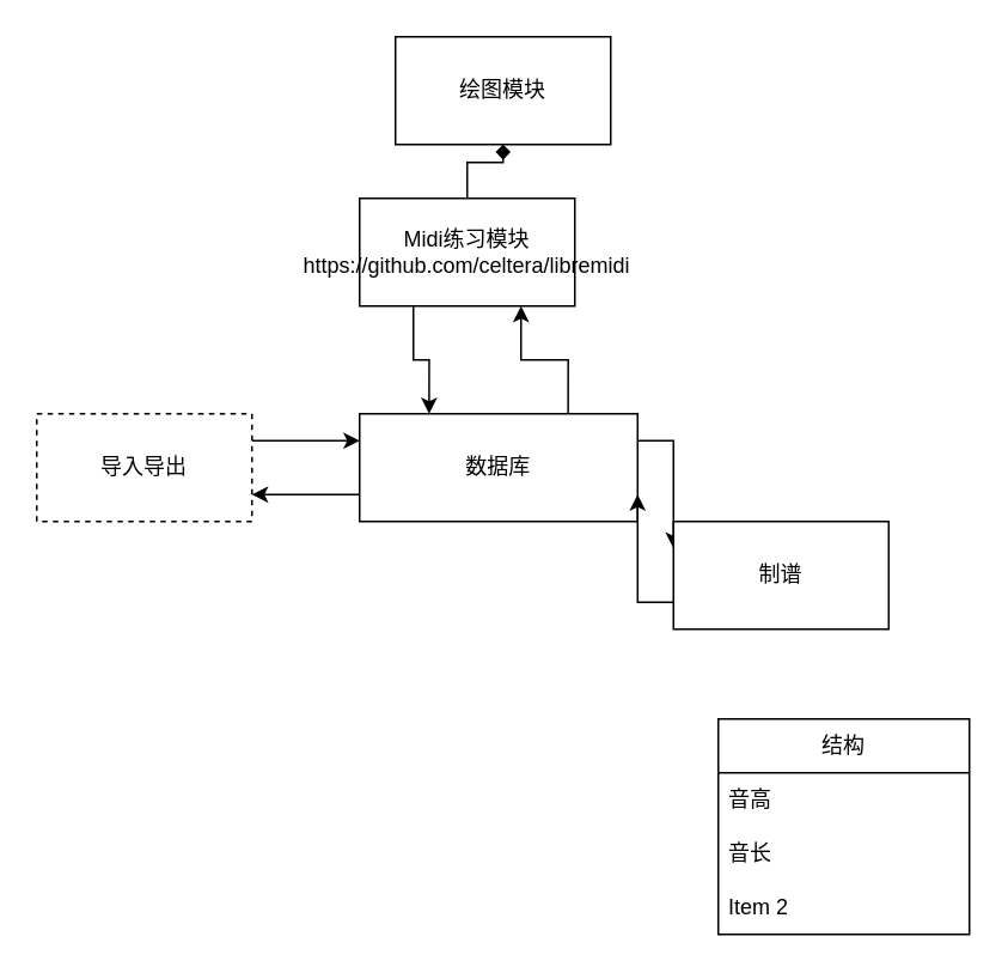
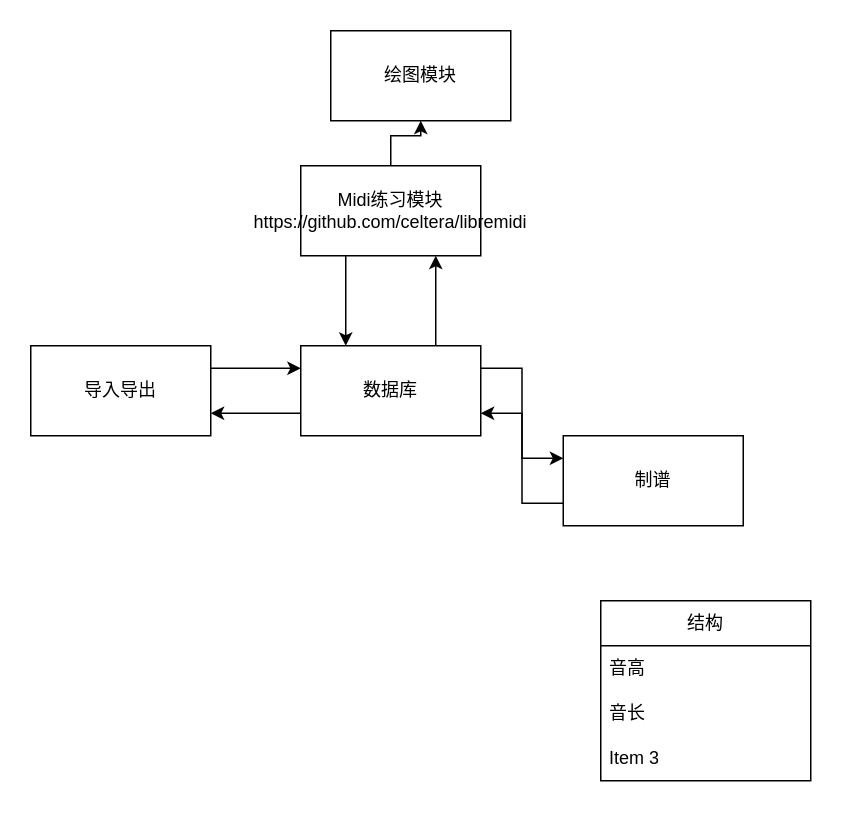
- <mxCell id="15" style="edgeStyle=orthogonalEdgeStyle;rounded=0;orthogonalLoop=1;jettySize=auto;html=1;endArrow=diamond;" parent="1" source="16" target="17" edge="1"><mxGeometry relative="1" as="geometry" /></mxCell>
+ <mxCell id="15" style="edgeStyle=orthogonalEdgeStyle;rounded=0;orthogonalLoop=1;jettySize=auto;html=1;" parent="1" source="16" target="17" edge="1"><mxGeometry relative="1" as="geometry" /></mxCell>
- <mxCell id="3" value="导入导出" style="rounded=0;whiteSpace=wrap;html=1;dashed=1;" parent="1" vertex="1"><mxGeometry x="20" y="230" width="120" height="60" as="geometry" /></mxCell>
+ <mxCell id="3" value="导入导出" style="rounded=0;whiteSpace=wrap;html=1;" parent="1" vertex="1"><mxGeometry x="20" y="230" width="120" height="60" as="geometry" /></mxCell>
- <mxCell id="7" value="数据库" style="rounded=0;whiteSpace=wrap;html=1;" parent="1" vertex="1"><mxGeometry x="200" y="230" width="155" height="60" as="geometry" /></mxCell>
+ <mxCell id="7" value="数据库" style="rounded=0;whiteSpace=wrap;html=1;" parent="1" vertex="1"><mxGeometry x="200" y="230" width="120" height="60" as="geometry" /></mxCell>
- <mxCell id="13" value="Item 2" style="text;strokeColor=none;fillColor=none;align=left;verticalAlign=middle;spacingLeft=4;spacingRight=4;overflow=hidden;points=[[0,0.5],[1,0.5]];portConstraint=eastwest;rotatable=0;whiteSpace=wrap;html=1;" parent="10" vertex="1"><mxGeometry y="90" width="140" height="30" as="geometry" /></mxCell>
+ <mxCell id="13" value="Item 3" style="text;strokeColor=none;fillColor=none;align=left;verticalAlign=middle;spacingLeft=4;spacingRight=4;overflow=hidden;points=[[0,0.5],[1,0.5]];portConstraint=eastwest;rotatable=0;whiteSpace=wrap;html=1;" parent="10" vertex="1"><mxGeometry y="90" width="140" height="30" as="geometry" /></mxCell>
